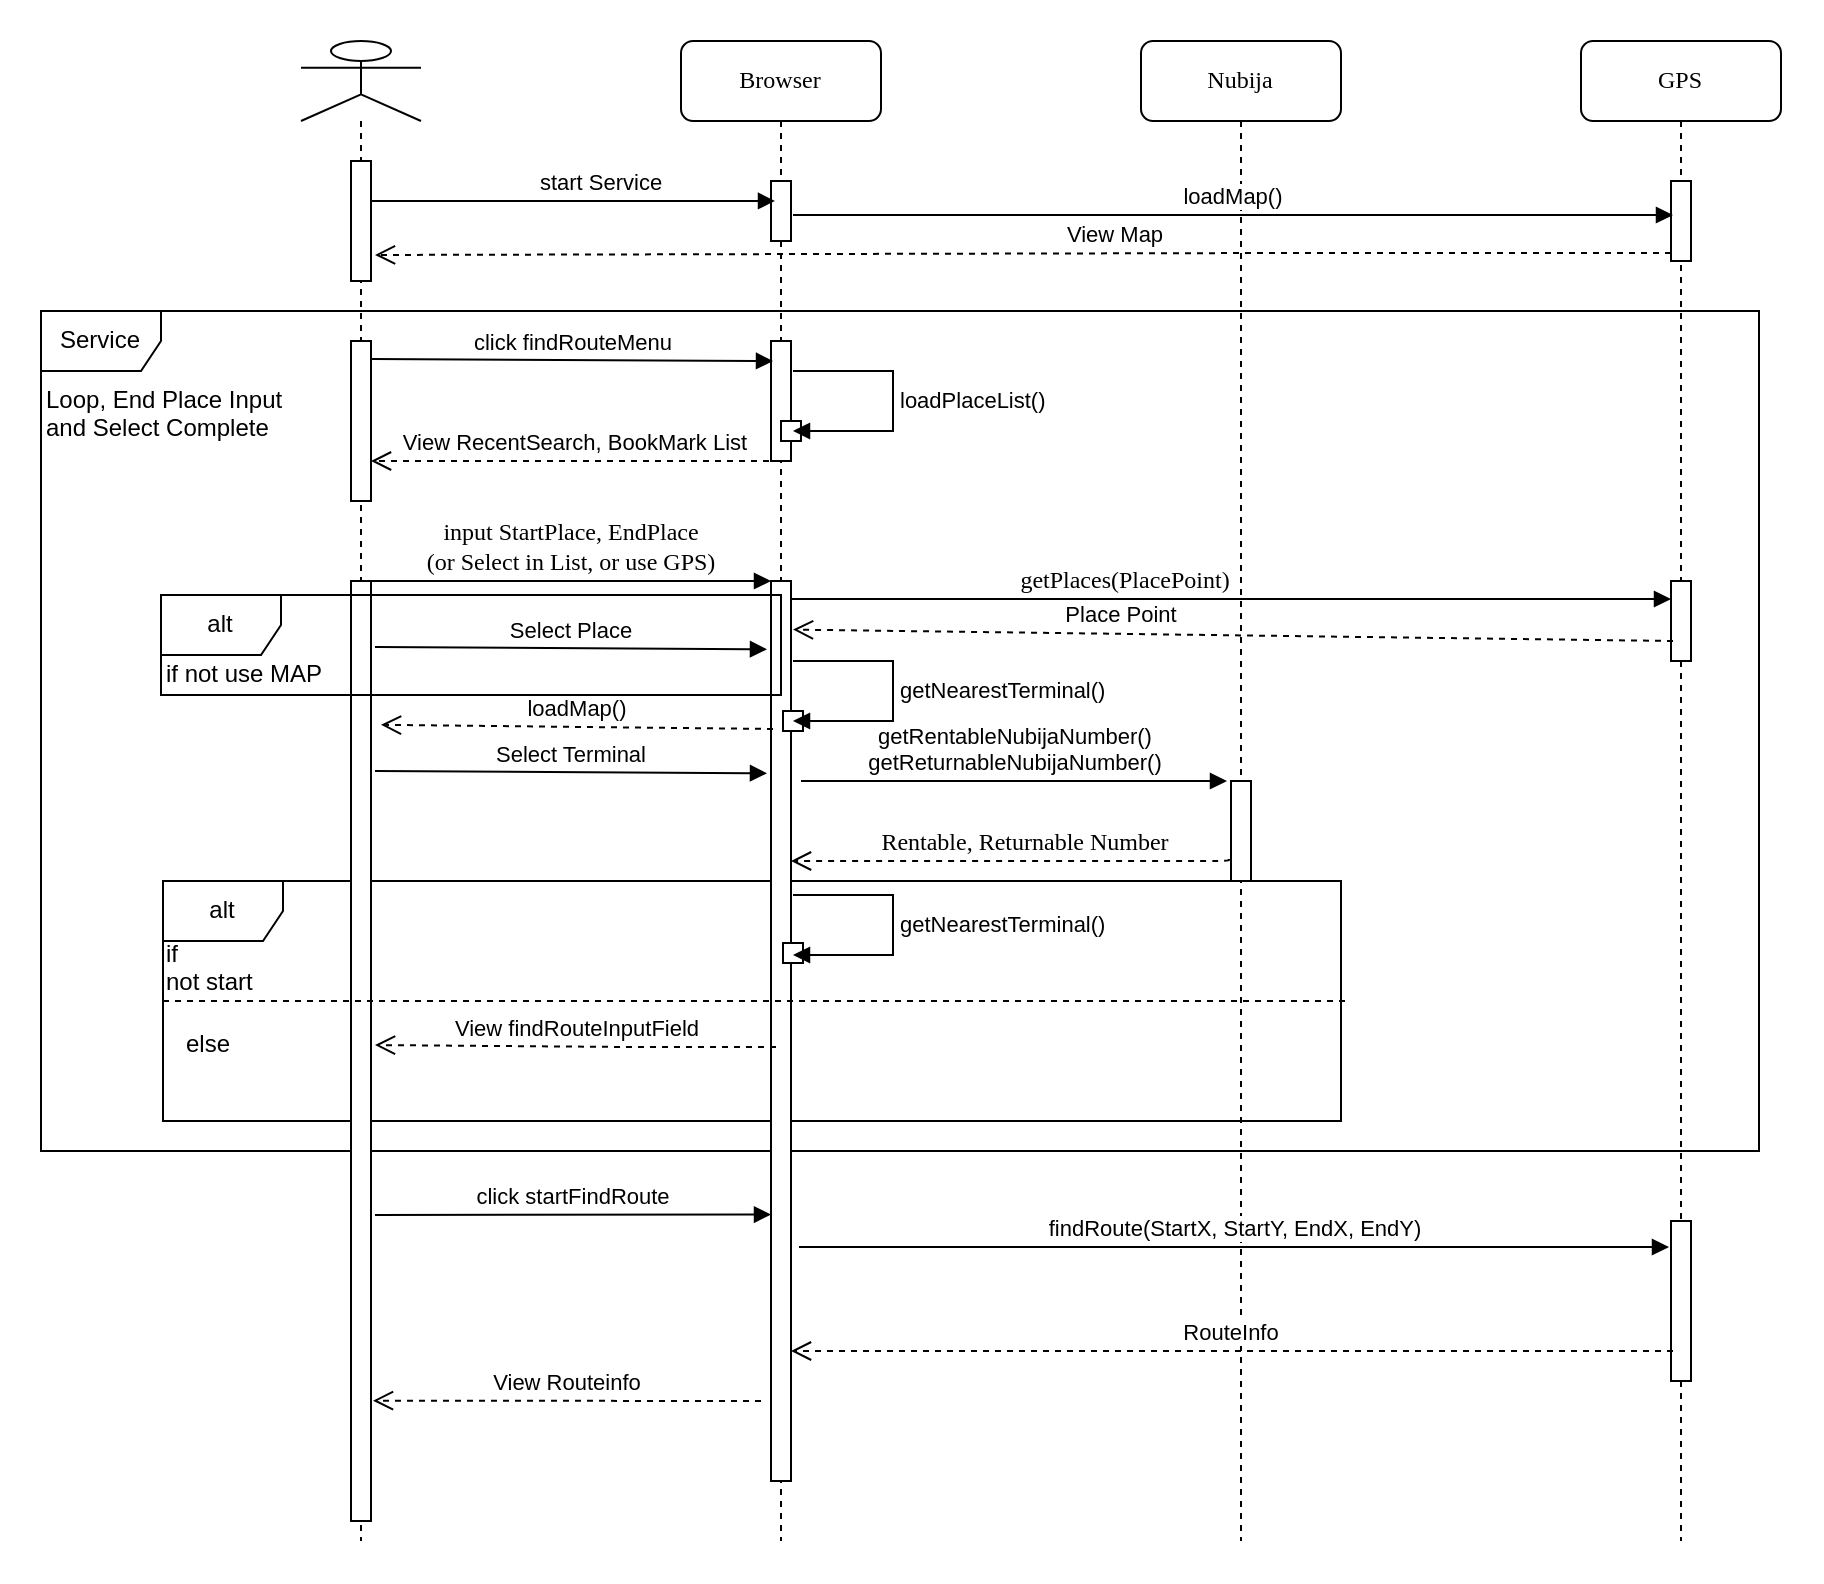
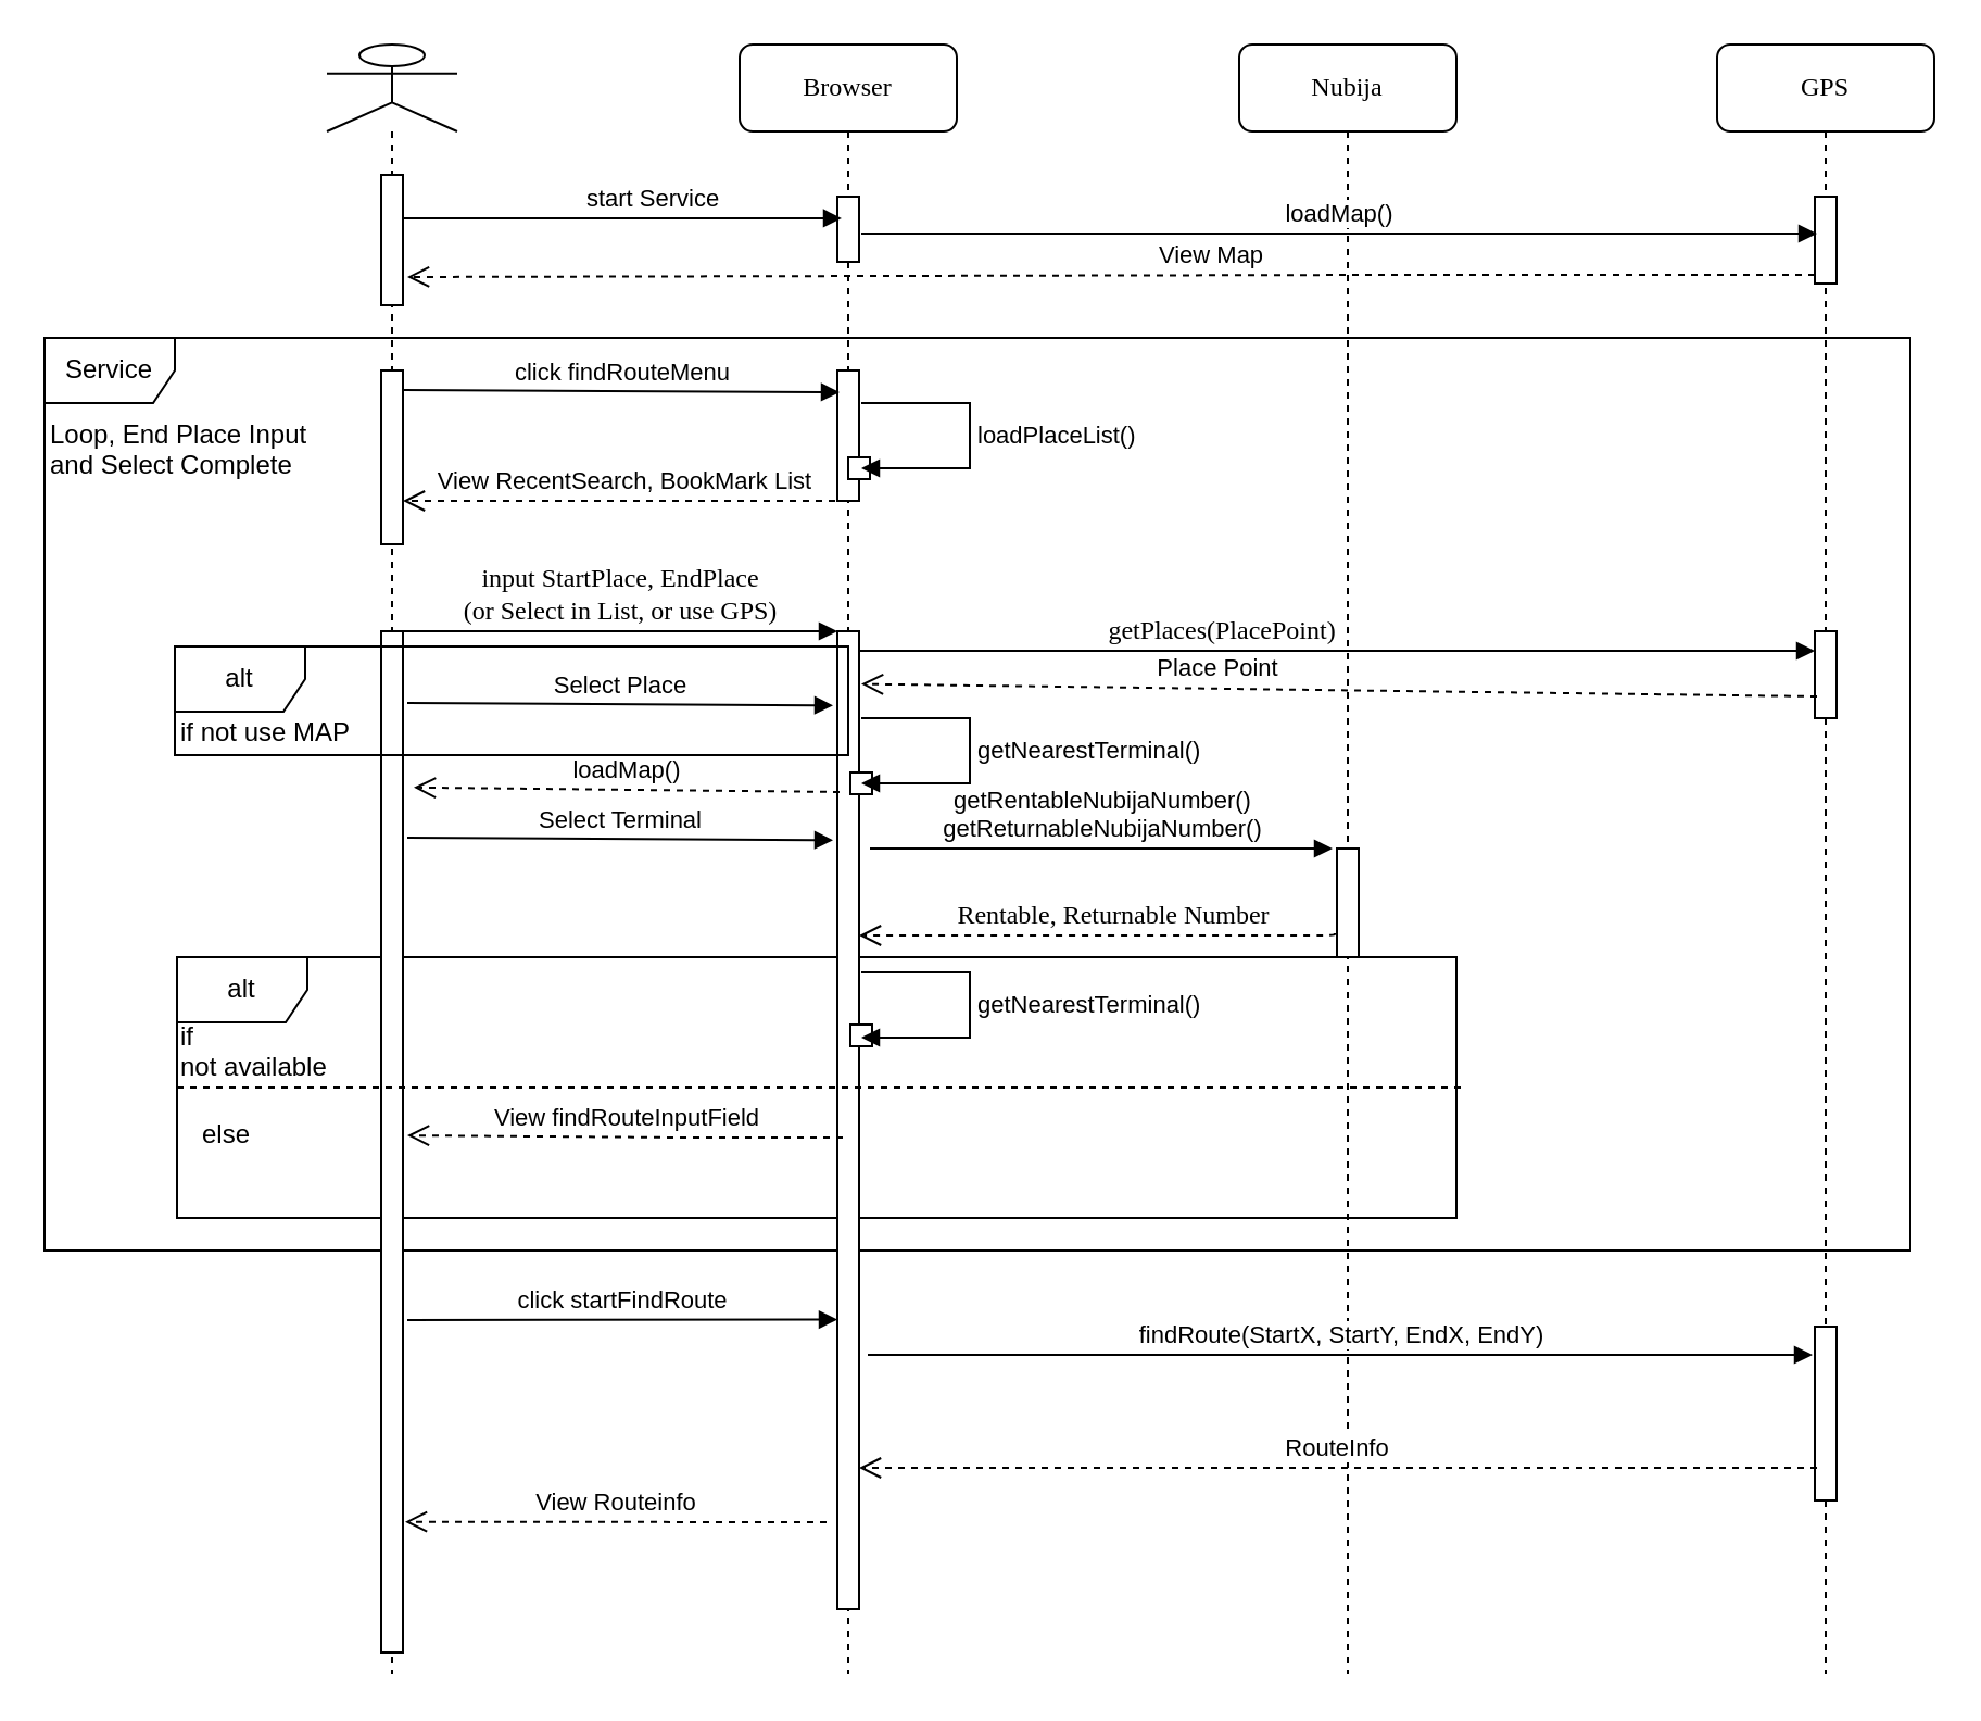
- <mxCell id="43" value="if&lt;br&gt;not start" style="text;html=1;resizable=0;points=[];autosize=1;align=left;verticalAlign=top;spacingTop=-4;" parent="1" vertex="1"><mxGeometry x="81" y="467" width="80" height="30" as="geometry" /></mxCell>
+ <mxCell id="43" value="if&lt;br&gt;not available" style="text;html=1;resizable=0;points=[];autosize=1;align=left;verticalAlign=top;spacingTop=-4;" parent="1" vertex="1"><mxGeometry x="81" y="467" width="80" height="30" as="geometry" /></mxCell>
